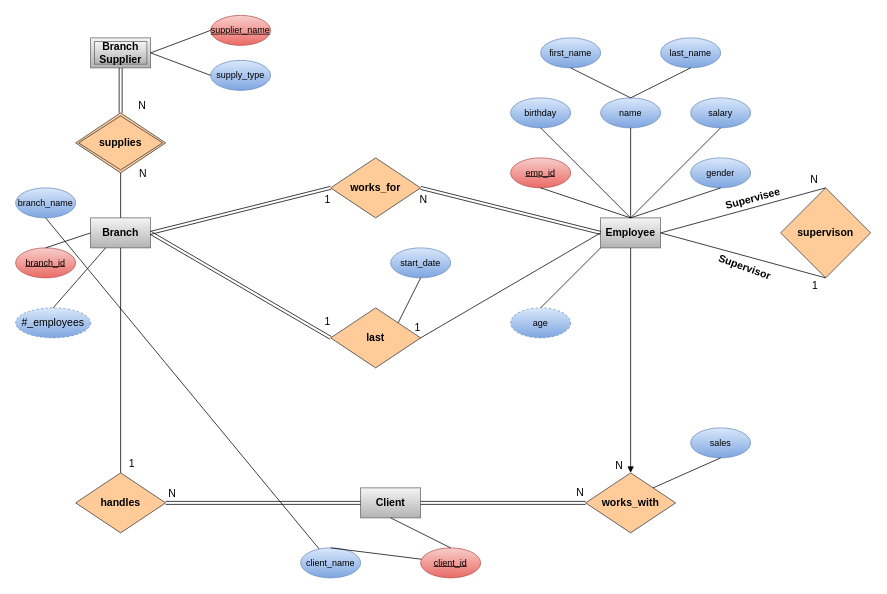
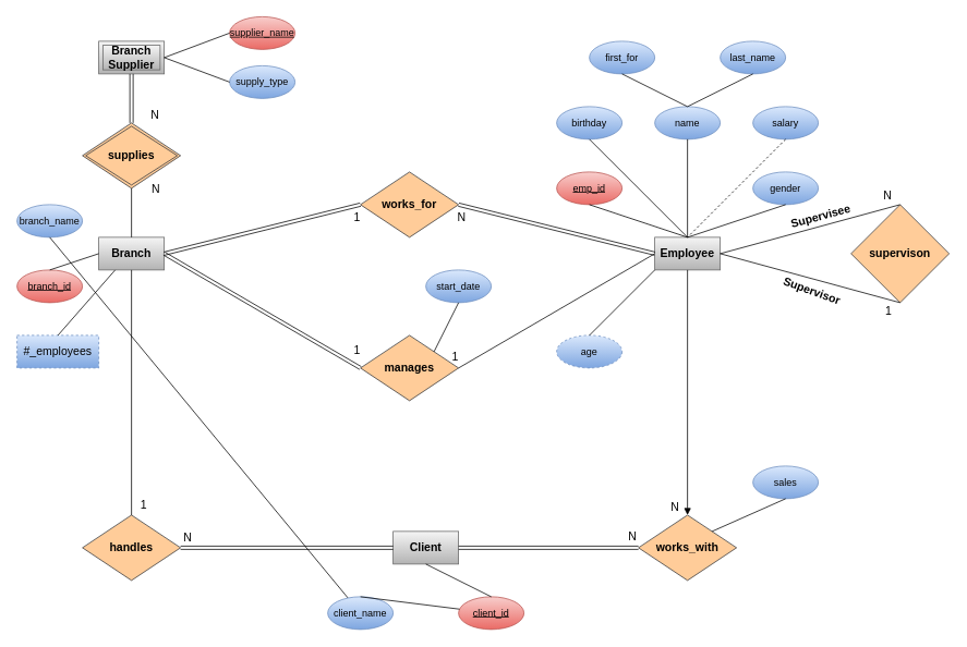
- <mxCell id="20" value="first_name" style="ellipse;whiteSpace=wrap;html=1;align=center;fillColor=#dae8fc;gradientColor=#7ea6e0;strokeColor=#6c8ebf;" parent="1" vertex="1"><mxGeometry x="720" y="50" width="80" height="40" as="geometry" /></mxCell>
+ <mxCell id="20" value="first_for" style="ellipse;whiteSpace=wrap;html=1;align=center;fillColor=#dae8fc;gradientColor=#7ea6e0;strokeColor=#6c8ebf;" parent="1" vertex="1"><mxGeometry x="720" y="50" width="80" height="40" as="geometry" /></mxCell>
- <mxCell id="28" value="" style="endArrow=none;html=1;rounded=0;strokeColor=default;exitX=0.5;exitY=1;exitDx=0;exitDy=0;entryX=0.5;entryY=0;entryDx=0;entryDy=0;" parent="1" source="15" target="3" edge="1"><mxGeometry relative="1" as="geometry"><mxPoint x="830" y="170" as="sourcePoint" /><mxPoint x="950" y="290" as="targetPoint" /></mxGeometry></mxCell>
+ <mxCell id="28" value="" style="endArrow=none;html=1;rounded=0;strokeColor=default;exitX=0.5;exitY=1;exitDx=0;exitDy=0;entryX=0.5;entryY=0;entryDx=0;entryDy=0;dashed=1;" parent="1" source="15" target="3" edge="1"><mxGeometry relative="1" as="geometry"><mxPoint x="830" y="170" as="sourcePoint" /><mxPoint x="950" y="290" as="targetPoint" /></mxGeometry></mxCell>
- <mxCell id="66" value="#_employees" style="ellipse;whiteSpace=wrap;html=1;align=center;dashed=1;fontSize=14;fillColor=#dae8fc;gradientColor=#7ea6e0;strokeColor=#6c8ebf;" parent="1" vertex="1"><mxGeometry x="20" y="410" width="100" height="40" as="geometry" /></mxCell>
+ <mxCell id="66" value="#_employees" style="whiteSpace=wrap;html=1;align=center;dashed=1;fontSize=14;fillColor=#dae8fc;gradientColor=#7ea6e0;strokeColor=#6c8ebf;rounded=0;" parent="1" vertex="1"><mxGeometry x="20" y="410" width="100" height="40" as="geometry" /></mxCell>
- <mxCell id="31" value="&lt;font style=&quot;font-size: 14px;&quot;&gt;&lt;b&gt;last&lt;/b&gt;&lt;/font&gt;" style="shape=rhombus;perimeter=rhombusPerimeter;whiteSpace=wrap;html=1;align=center;fillColor=#ffcc99;strokeColor=#36393d;" parent="1" vertex="1"><mxGeometry x="440" y="410" width="120" height="80" as="geometry" /></mxCell>
+ <mxCell id="31" value="&lt;font style=&quot;font-size: 14px;&quot;&gt;&lt;b&gt;manages&lt;/b&gt;&lt;/font&gt;" style="shape=rhombus;perimeter=rhombusPerimeter;whiteSpace=wrap;html=1;align=center;fillColor=#ffcc99;strokeColor=#36393d;" parent="1" vertex="1"><mxGeometry x="440" y="410" width="120" height="80" as="geometry" /></mxCell>
